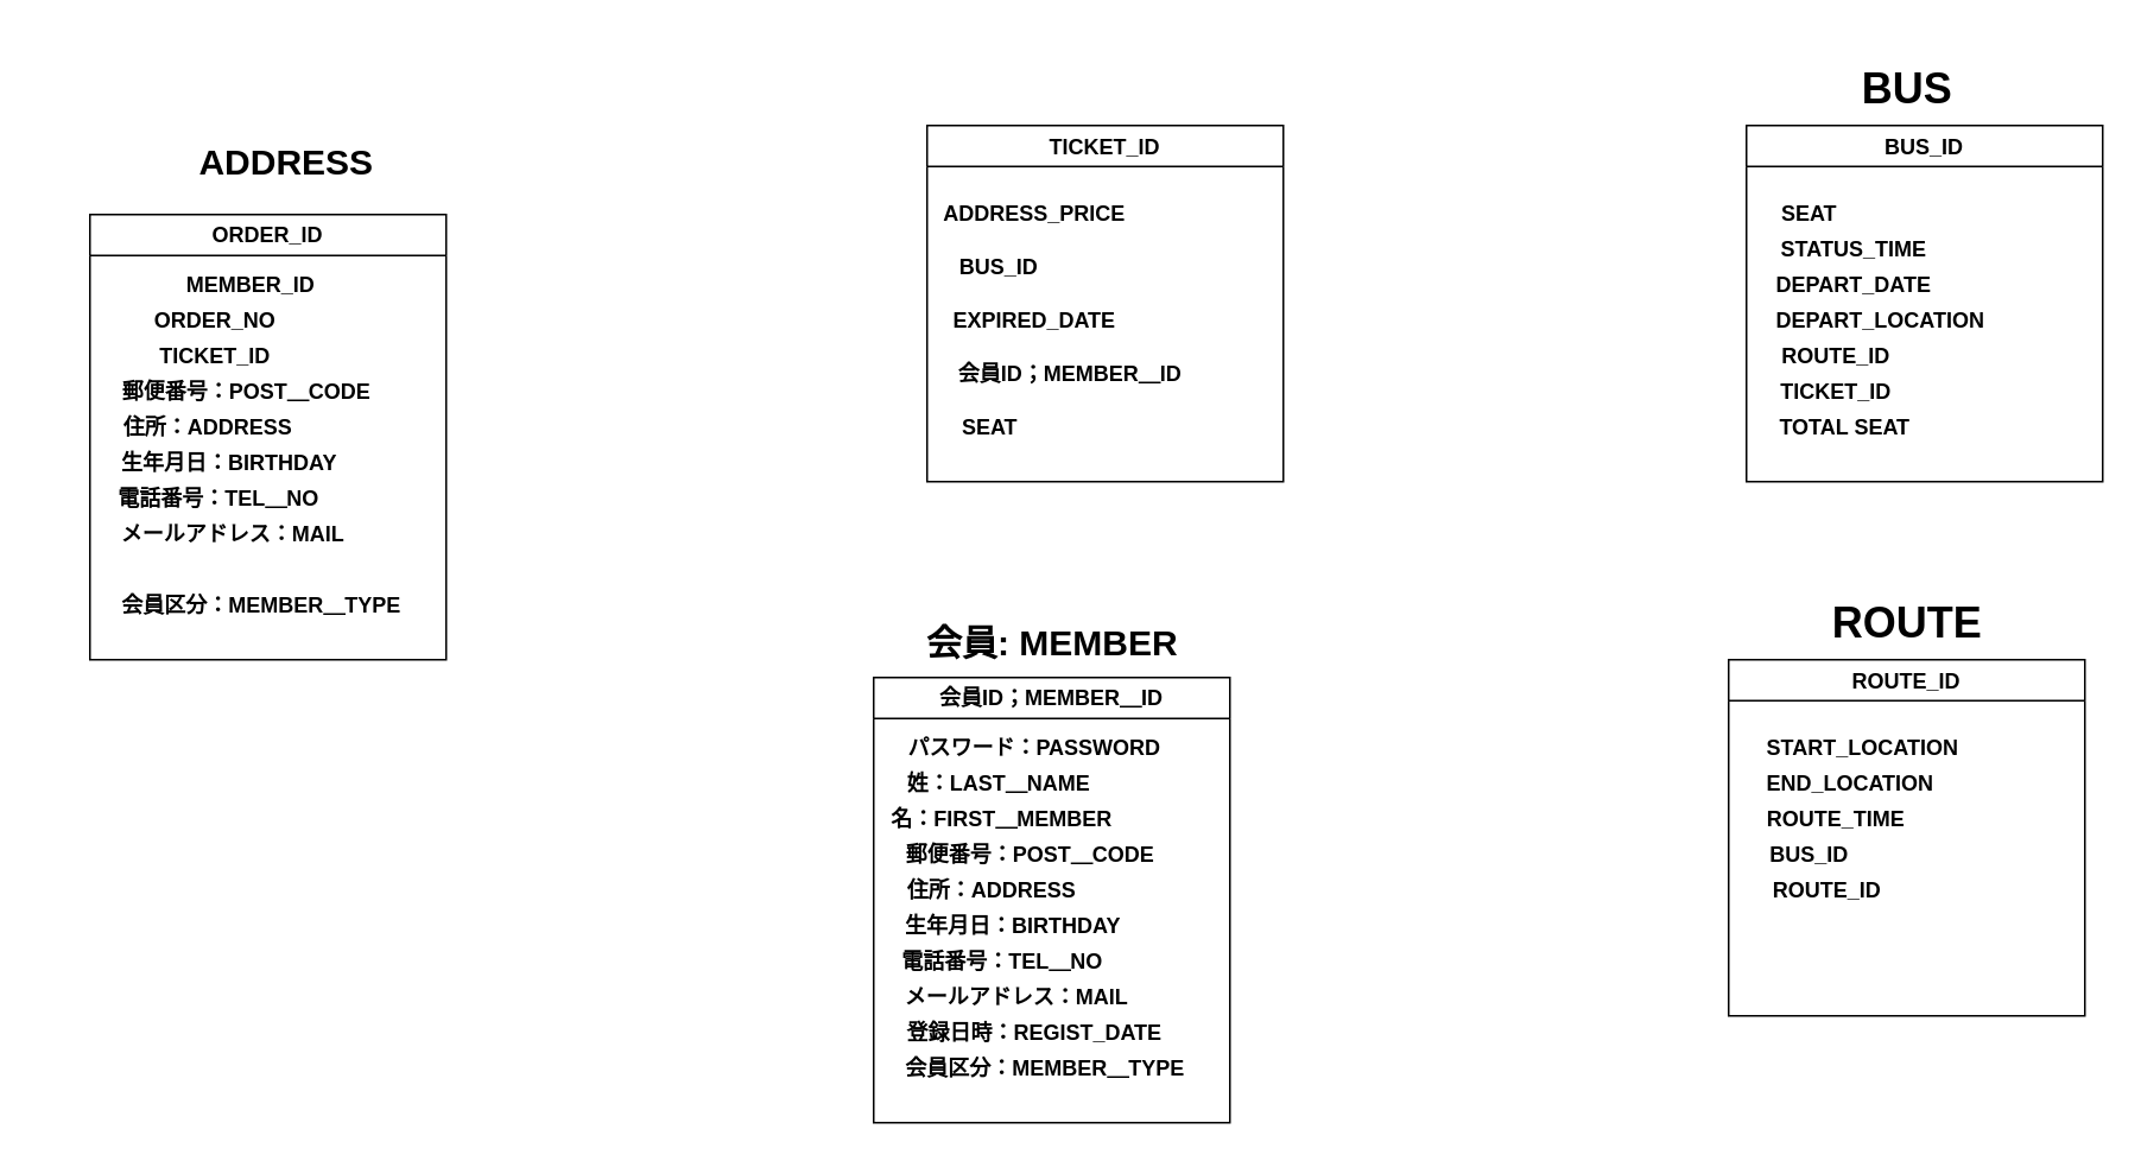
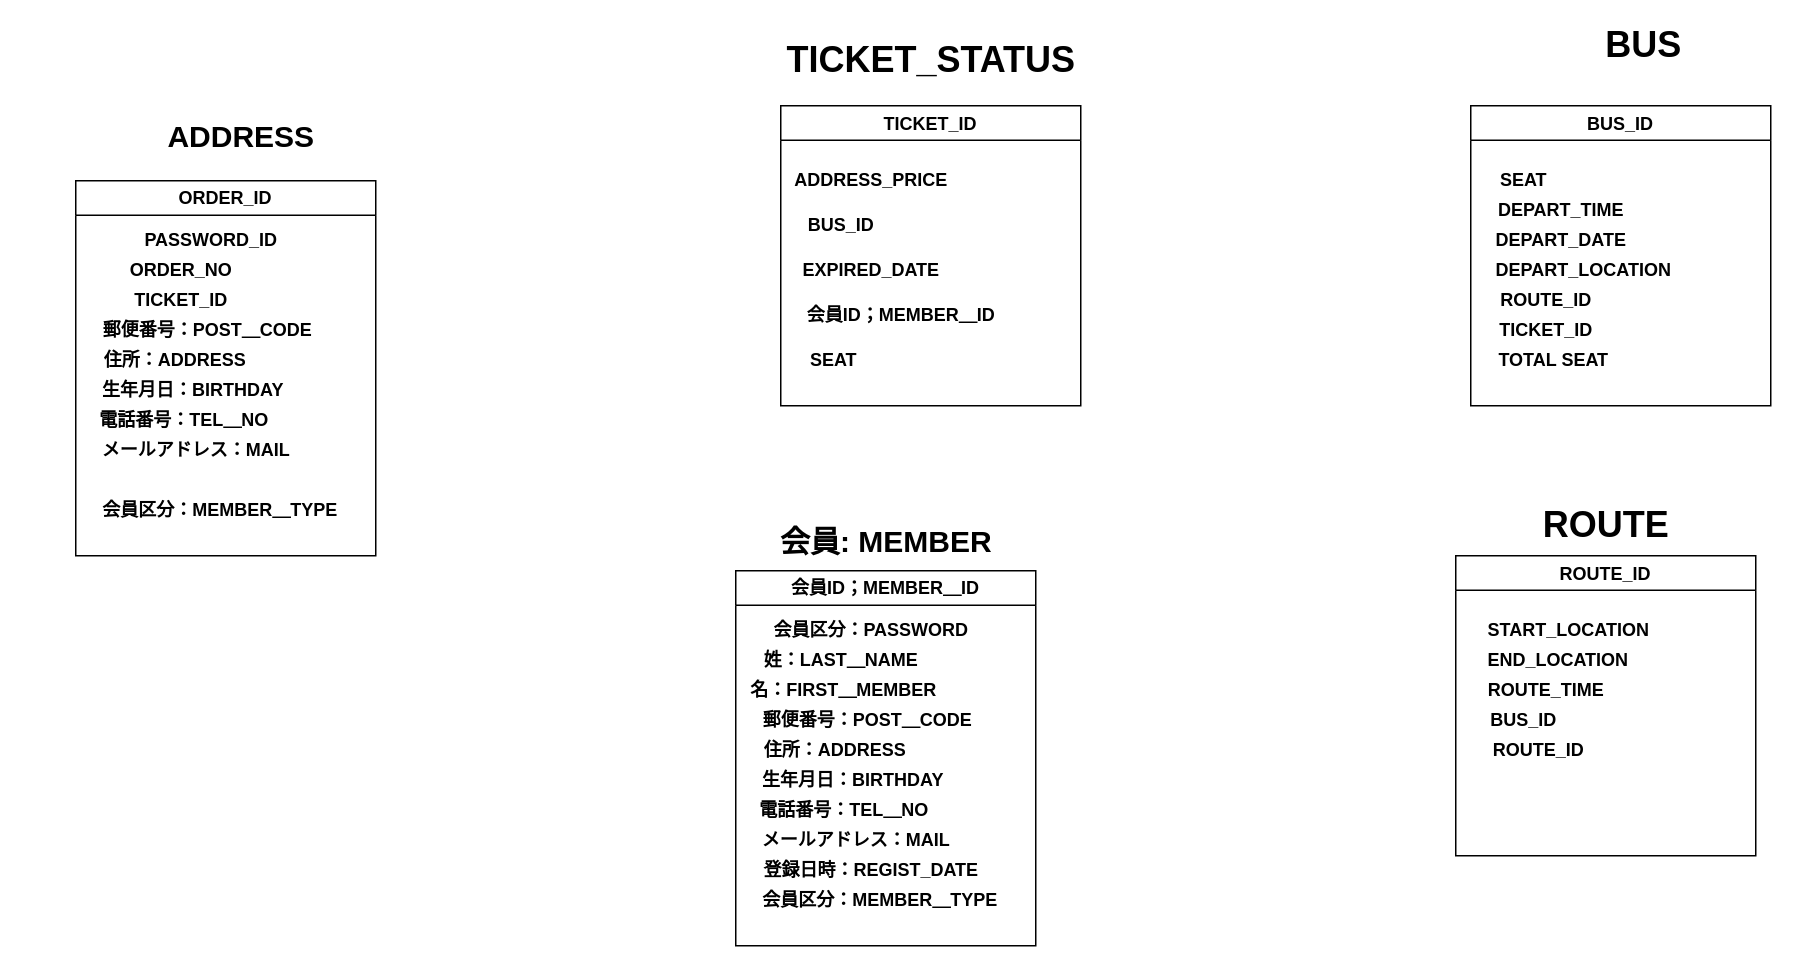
+ <mxCell id="20" value="TICKET_STATUS" style="text;strokeColor=none;fillColor=none;html=1;fontSize=24;fontStyle=1;verticalAlign=middle;align=center;" parent="1" vertex="1"><mxGeometry x="520" y="20" width="200" height="40" as="geometry" /></mxCell>
- <mxCell id="29" value="BUS" style="text;strokeColor=none;fillColor=none;html=1;fontSize=24;fontStyle=1;verticalAlign=middle;align=center;" parent="1" vertex="1"><mxGeometry x="970" y="30" width="200" height="40" as="geometry" /></mxCell>
+ <mxCell id="29" value="BUS" style="text;strokeColor=none;fillColor=none;html=1;fontSize=24;fontStyle=1;verticalAlign=middle;align=center;" parent="1" vertex="1"><mxGeometry x="995" y="10" width="200" height="40" as="geometry" /></mxCell>
- <mxCell id="23" value="STATUS_TIME" style="text;strokeColor=none;fillColor=none;html=1;fontSize=12;fontStyle=1;verticalAlign=middle;align=center;" parent="21" vertex="1"><mxGeometry x="-30" y="60" width="180" height="20" as="geometry" /></mxCell>
+ <mxCell id="23" value="DEPART_TIME" style="text;strokeColor=none;fillColor=none;html=1;fontSize=12;fontStyle=1;verticalAlign=middle;align=center;" parent="21" vertex="1"><mxGeometry x="-30" y="60" width="180" height="20" as="geometry" /></mxCell>
- <mxCell id="38" value="MEMBER_ID" style="text;strokeColor=none;fillColor=none;html=1;fontSize=12;fontStyle=1;verticalAlign=middle;align=center;" vertex="1" parent="37"><mxGeometry y="30" width="180" height="20" as="geometry" /></mxCell>
+ <mxCell id="38" value="PASSWORD_ID" style="text;strokeColor=none;fillColor=none;html=1;fontSize=12;fontStyle=1;verticalAlign=middle;align=center;" vertex="1" parent="37"><mxGeometry y="30" width="180" height="20" as="geometry" /></mxCell>
- <mxCell id="3" value="パスワード：PASSWORD" style="text;strokeColor=none;fillColor=none;html=1;fontSize=12;fontStyle=1;verticalAlign=middle;align=center;" parent="2" vertex="1"><mxGeometry y="30" width="180" height="20" as="geometry" /></mxCell>
+ <mxCell id="3" value="会員区分：PASSWORD" style="text;strokeColor=none;fillColor=none;html=1;fontSize=12;fontStyle=1;verticalAlign=middle;align=center;" parent="2" vertex="1"><mxGeometry y="30" width="180" height="20" as="geometry" /></mxCell>
